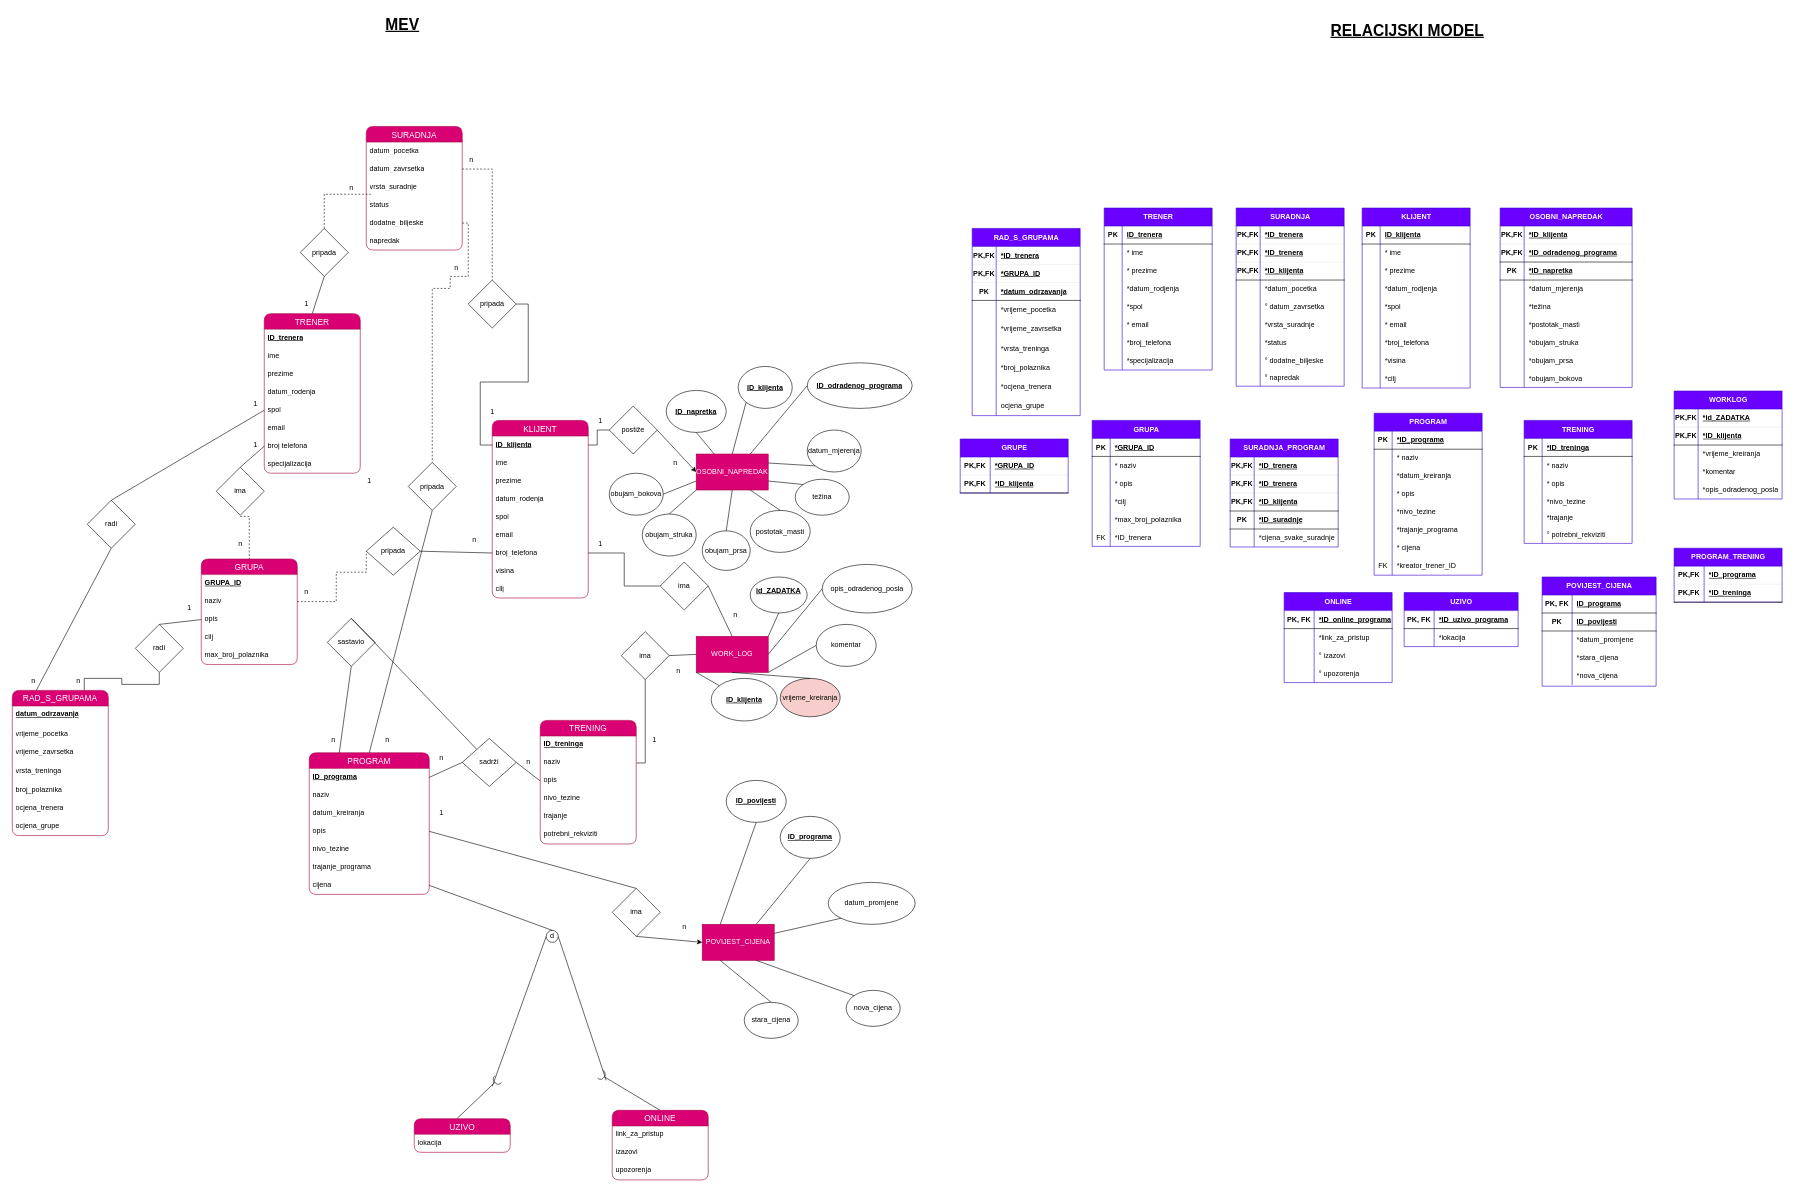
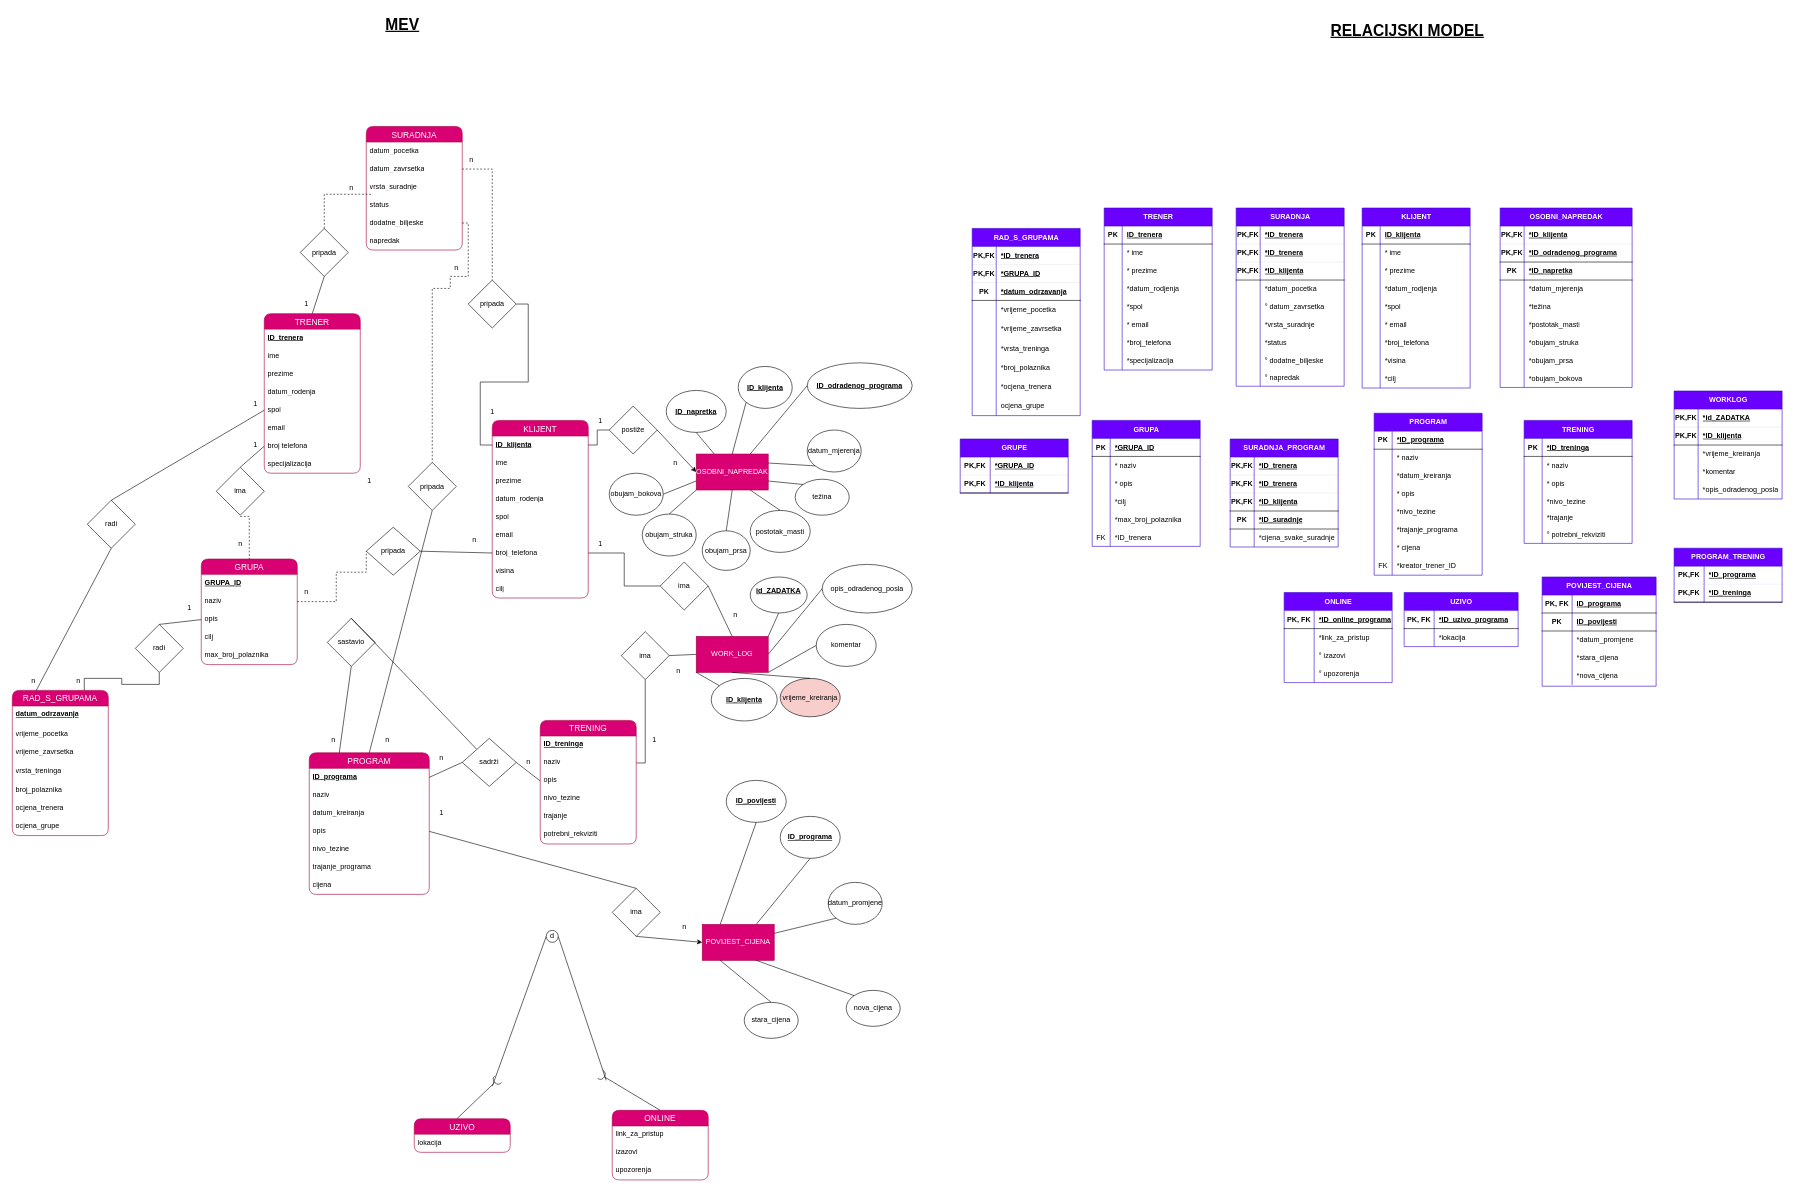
- <mxCell id="180" value="datum_promjene" style="ellipse;whiteSpace=wrap;html=1;" vertex="1" parent="1"><mxGeometry x="1380" y="1470" width="145" height="70" as="geometry" /></mxCell>
+ <mxCell id="180" value="datum_promjene" style="ellipse;whiteSpace=wrap;html=1;" vertex="1" parent="1"><mxGeometry x="1380" y="1470" width="90" height="70" as="geometry" /></mxCell>
- <mxCell id="200" value="" style="endArrow=none;html=1;rounded=0;entryX=1;entryY=0.5;entryDx=0;entryDy=0;exitX=0.5;exitY=0;exitDx=0;exitDy=0;" edge="1" parent="1" source="198" target="40"><mxGeometry width="50" height="50" relative="1" as="geometry"><mxPoint x="1100" y="1520" as="sourcePoint" /><mxPoint x="1150" y="1470" as="targetPoint" /></mxGeometry></mxCell>
